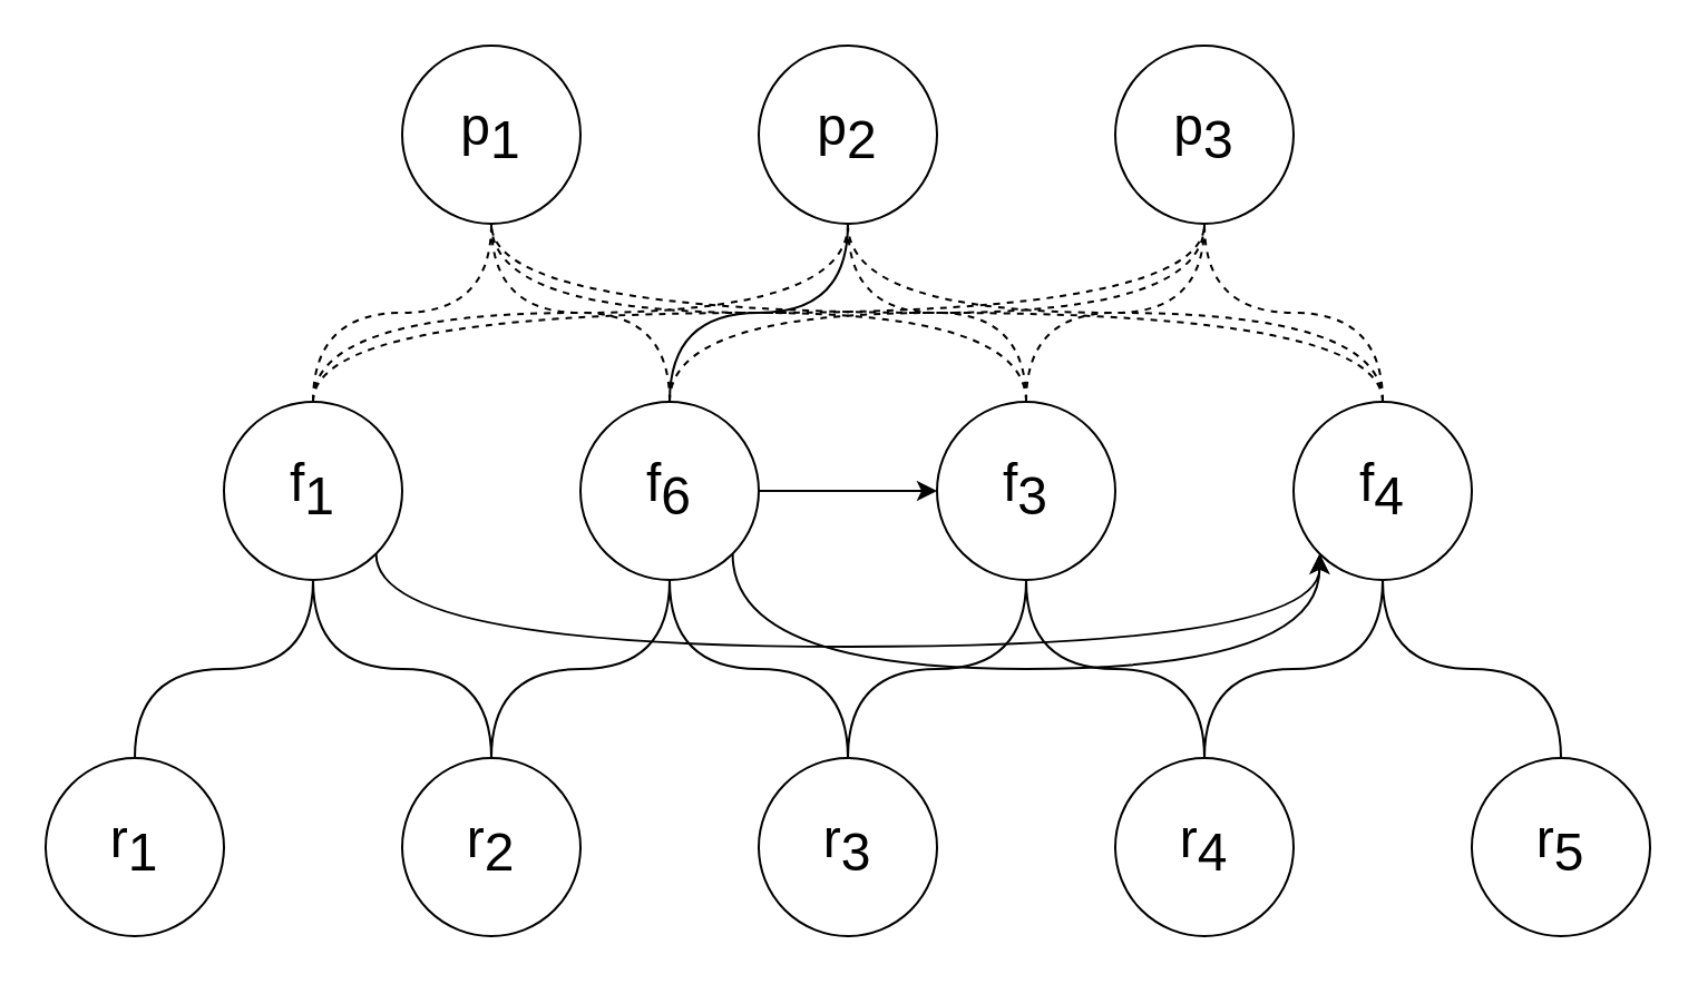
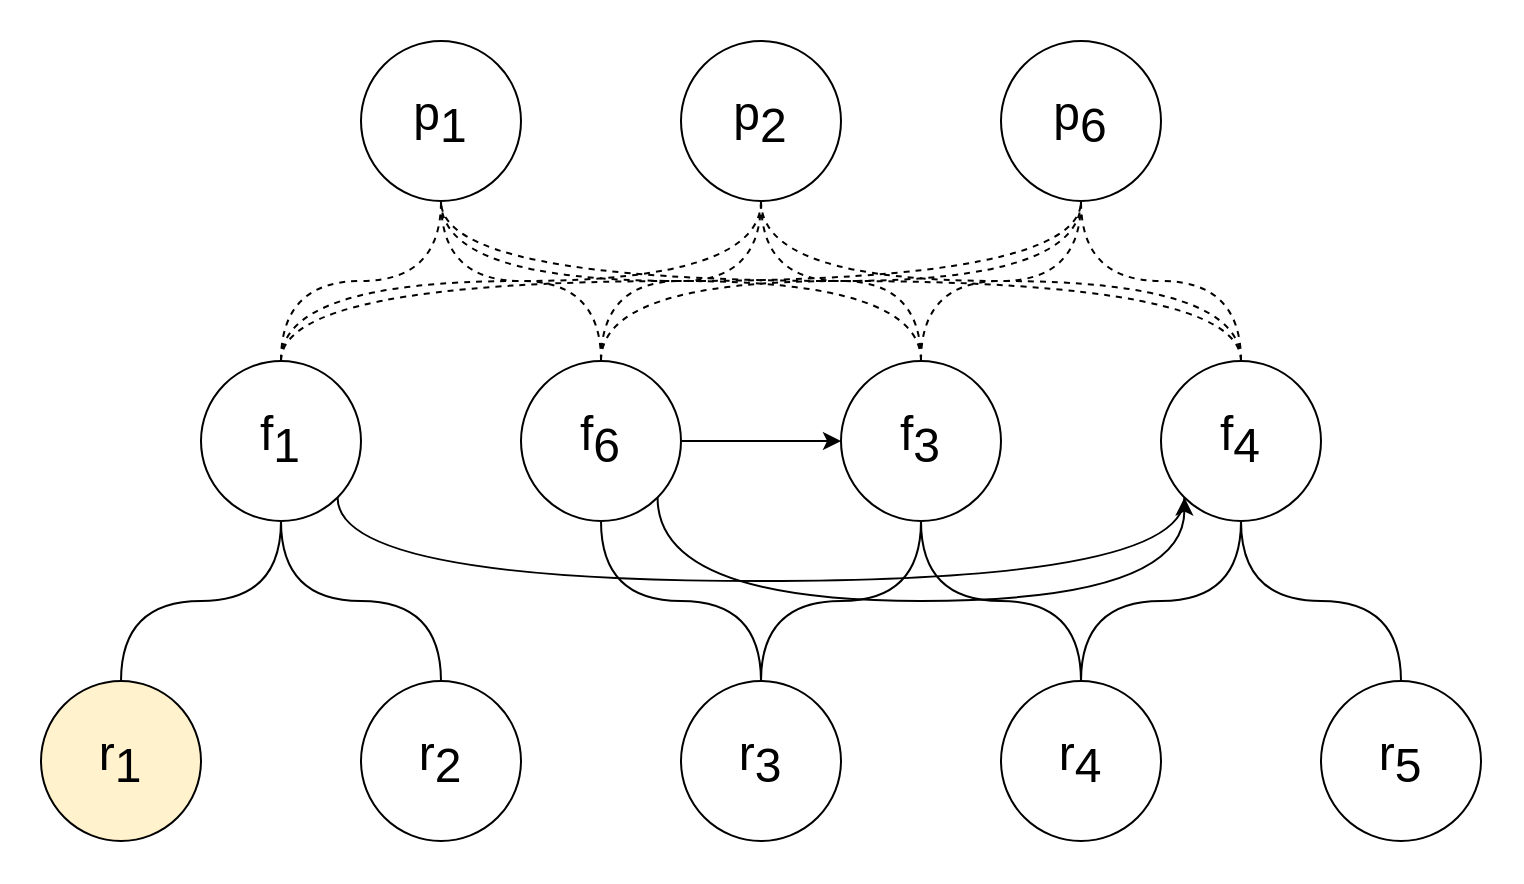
- <mxCell id="4" value="p&lt;span style=&quot;font-size: 24px;&quot;&gt;&lt;sub style=&quot;font-size: 24px;&quot;&gt;3&lt;/sub&gt;&lt;/span&gt;" style="ellipse;whiteSpace=wrap;html=1;aspect=fixed;fontSize=24;" parent="1" vertex="1"><mxGeometry x="500" y="20" width="80" height="80" as="geometry" /></mxCell>
+ <mxCell id="4" value="p&lt;span style=&quot;font-size: 24px;&quot;&gt;&lt;sub style=&quot;font-size: 24px;&quot;&gt;6&lt;/sub&gt;&lt;/span&gt;" style="ellipse;whiteSpace=wrap;html=1;aspect=fixed;fontSize=24;" parent="1" vertex="1"><mxGeometry x="500" y="20" width="80" height="80" as="geometry" /></mxCell>
- <mxCell id="8" style="edgeStyle=orthogonalEdgeStyle;curved=1;rounded=0;orthogonalLoop=1;jettySize=auto;html=1;exitX=0.5;exitY=0;exitDx=0;exitDy=0;entryX=0.5;entryY=1;entryDx=0;entryDy=0;elbow=vertical;endArrow=none;endFill=0;dashed=0;fontSize=24;" parent="1" source="10" target="3" edge="1"><mxGeometry relative="1" as="geometry" /></mxCell>
+ <mxCell id="8" style="edgeStyle=orthogonalEdgeStyle;curved=1;rounded=0;orthogonalLoop=1;jettySize=auto;html=1;exitX=0.5;exitY=0;exitDx=0;exitDy=0;entryX=0.5;entryY=1;entryDx=0;entryDy=0;elbow=vertical;endArrow=none;endFill=0;dashed=1;fontSize=24;" parent="1" source="10" target="3" edge="1"><mxGeometry relative="1" as="geometry" /></mxCell>
- <mxCell id="14" style="edgeStyle=orthogonalEdgeStyle;curved=1;rounded=0;orthogonalLoop=1;jettySize=auto;html=1;exitX=1;exitY=1;exitDx=0;exitDy=0;entryX=0;entryY=1;entryDx=0;entryDy=0;fontSize=24;" parent="1" source="15" target="23" edge="1"><mxGeometry relative="1" as="geometry"><Array as="points"><mxPoint x="168" y="290" /><mxPoint x="592" y="290" /></Array></mxGeometry></mxCell>
+ <mxCell id="14" style="edgeStyle=orthogonalEdgeStyle;curved=1;rounded=0;orthogonalLoop=1;jettySize=auto;html=1;exitX=1;exitY=1;exitDx=0;exitDy=0;entryX=0;entryY=1;entryDx=0;entryDy=0;fontSize=24;endArrow=none;" parent="1" source="15" target="23" edge="1"><mxGeometry relative="1" as="geometry"><Array as="points"><mxPoint x="168" y="290" /><mxPoint x="592" y="290" /></Array></mxGeometry></mxCell>
- <mxCell id="27" style="edgeStyle=orthogonalEdgeStyle;curved=1;rounded=0;orthogonalLoop=1;jettySize=auto;html=1;exitX=0.5;exitY=0;exitDx=0;exitDy=0;entryX=0.5;entryY=1;entryDx=0;entryDy=0;endArrow=none;endFill=0;fontSize=24;" parent="1" source="28" target="10" edge="1"><mxGeometry relative="1" as="geometry" /></mxCell>
- <mxCell id="25" value="r&lt;span style=&quot;font-size: 24px;&quot;&gt;&lt;sub style=&quot;font-size: 24px;&quot;&gt;1&lt;/sub&gt;&lt;/span&gt;" style="ellipse;whiteSpace=wrap;html=1;aspect=fixed;fontSize=24;" parent="1" vertex="1"><mxGeometry x="20" y="340" width="80" height="80" as="geometry" /></mxCell>
+ <mxCell id="25" value="r&lt;span style=&quot;font-size: 24px;&quot;&gt;&lt;sub style=&quot;font-size: 24px;&quot;&gt;1&lt;/sub&gt;&lt;/span&gt;" style="ellipse;whiteSpace=wrap;html=1;aspect=fixed;fontSize=24;fillColor=#fff2cc;" parent="1" vertex="1"><mxGeometry x="20" y="340" width="80" height="80" as="geometry" /></mxCell>
